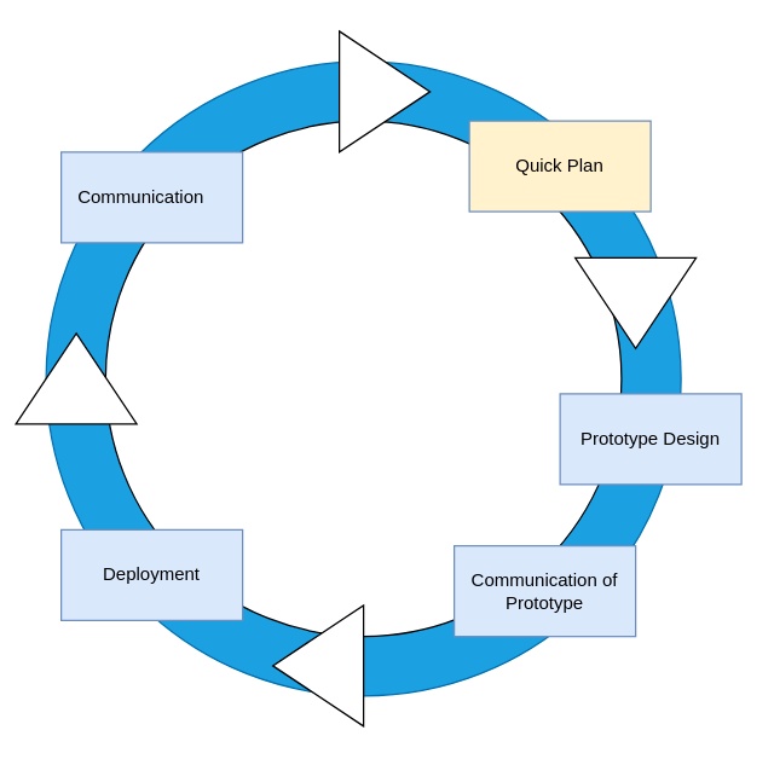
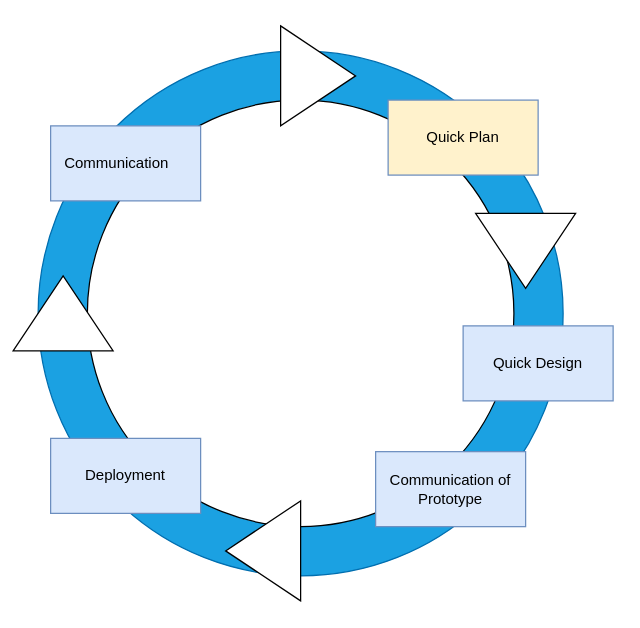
- <mxCell id="10" value="Prototype Design" style="rounded=0;whiteSpace=wrap;html=1;fillColor=#dae8fc;strokeColor=#6c8ebf;" vertex="1" parent="1"><mxGeometry x="370" y="260" width="120" height="60" as="geometry" /></mxCell>
+ <mxCell id="10" value="Quick Design" style="rounded=0;whiteSpace=wrap;html=1;fillColor=#dae8fc;strokeColor=#6c8ebf;" vertex="1" parent="1"><mxGeometry x="370" y="260" width="120" height="60" as="geometry" /></mxCell>
